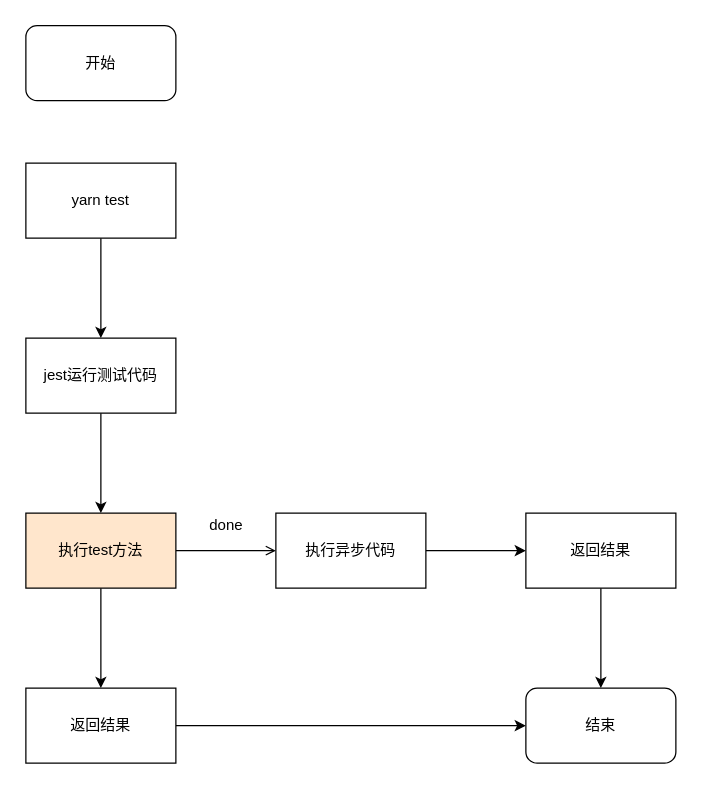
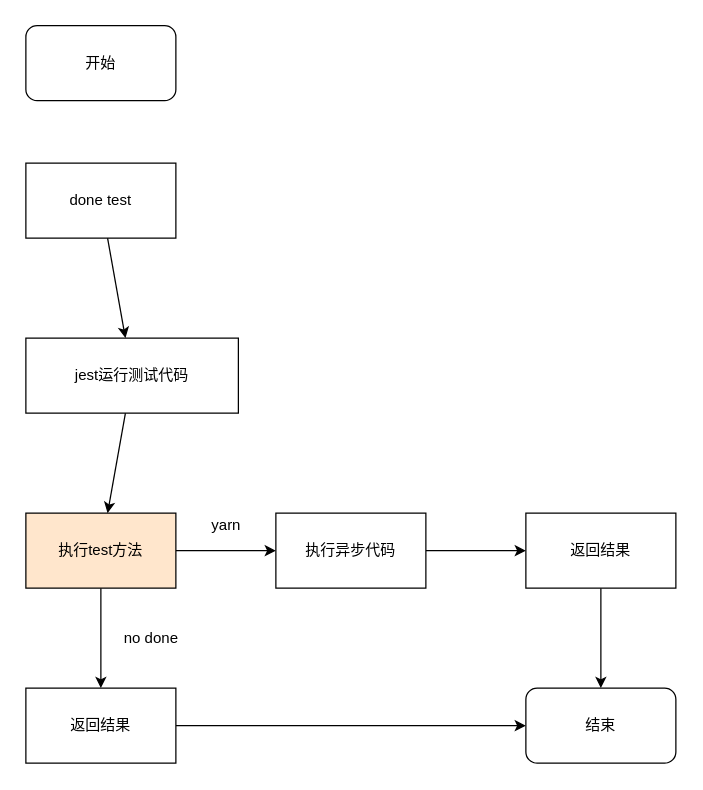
- <mxCell id="4" value="yarn test" style="rounded=0;whiteSpace=wrap;html=1;" vertex="1" parent="1"><mxGeometry x="20" y="130" width="120" height="60" as="geometry" /></mxCell>
+ <mxCell id="4" value="done test" style="rounded=0;whiteSpace=wrap;html=1;" vertex="1" parent="1"><mxGeometry x="20" y="130" width="120" height="60" as="geometry" /></mxCell>
- <mxCell id="6" value="jest运行测试代码" style="rounded=0;whiteSpace=wrap;html=1;" vertex="1" parent="1"><mxGeometry x="20" y="270" width="120" height="60" as="geometry" /></mxCell>
+ <mxCell id="6" value="jest运行测试代码" style="rounded=0;whiteSpace=wrap;html=1;" vertex="1" parent="1"><mxGeometry x="20" y="270" width="170" height="60" as="geometry" /></mxCell>
- <mxCell id="17" value="done" style="text;html=1;align=center;verticalAlign=middle;resizable=0;points=[];autosize=1;strokeColor=none;" vertex="1" parent="1"><mxGeometry x="160" y="410" width="40" height="20" as="geometry" /></mxCell>
+ <mxCell id="17" value="yarn" style="text;html=1;align=center;verticalAlign=middle;resizable=0;points=[];autosize=1;strokeColor=none;" vertex="1" parent="1"><mxGeometry x="160" y="410" width="40" height="20" as="geometry" /></mxCell>
- <mxCell id="8" value="" style="edgeStyle=none;html=1;endArrow=open;" edge="1" parent="1" source="9" target="14"><mxGeometry relative="1" as="geometry" /></mxCell>
+ <mxCell id="8" value="" style="edgeStyle=none;html=1;" edge="1" parent="1" source="9" target="14"><mxGeometry relative="1" as="geometry" /></mxCell>
+ <mxCell id="12" value="no done" style="text;html=1;align=center;verticalAlign=middle;resizable=0;points=[];autosize=1;strokeColor=none;" vertex="1" parent="1"><mxGeometry x="90" y="500" width="60" height="20" as="geometry" /></mxCell>
